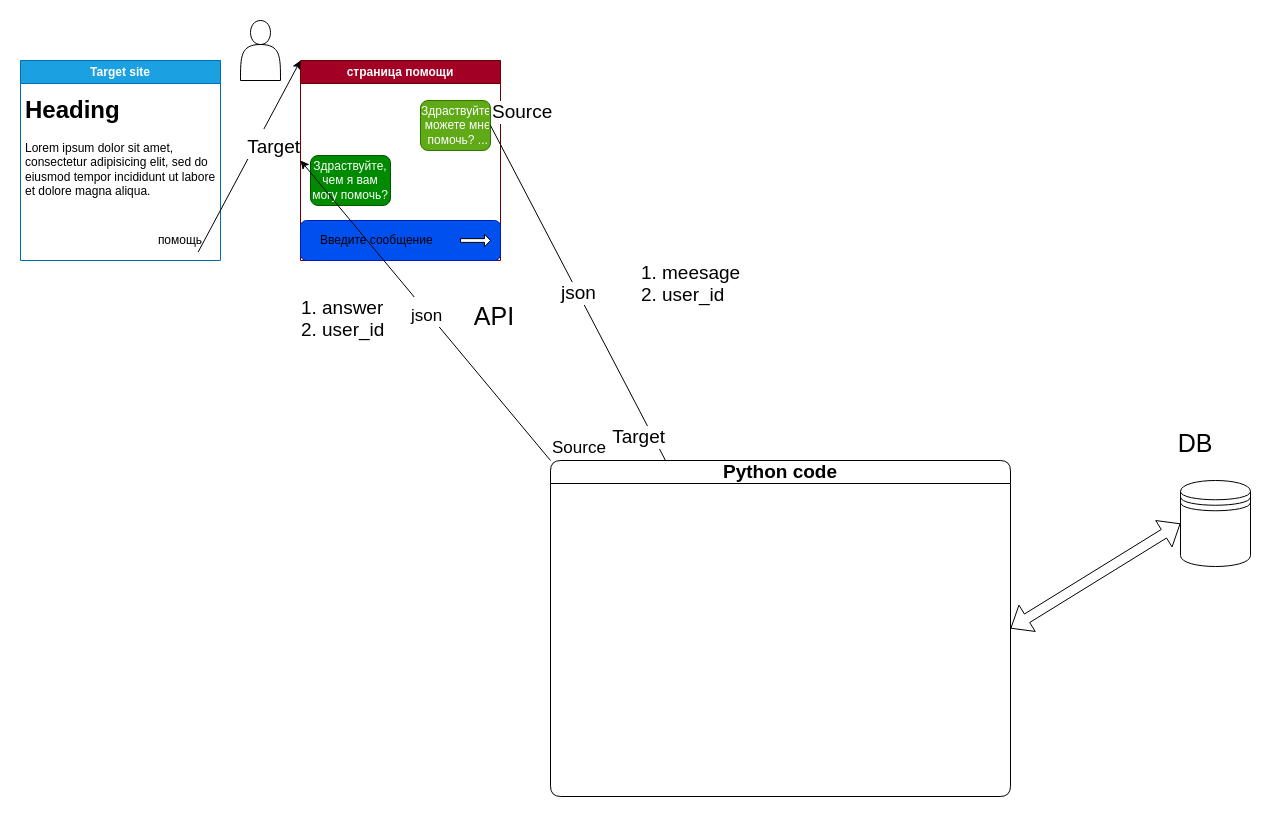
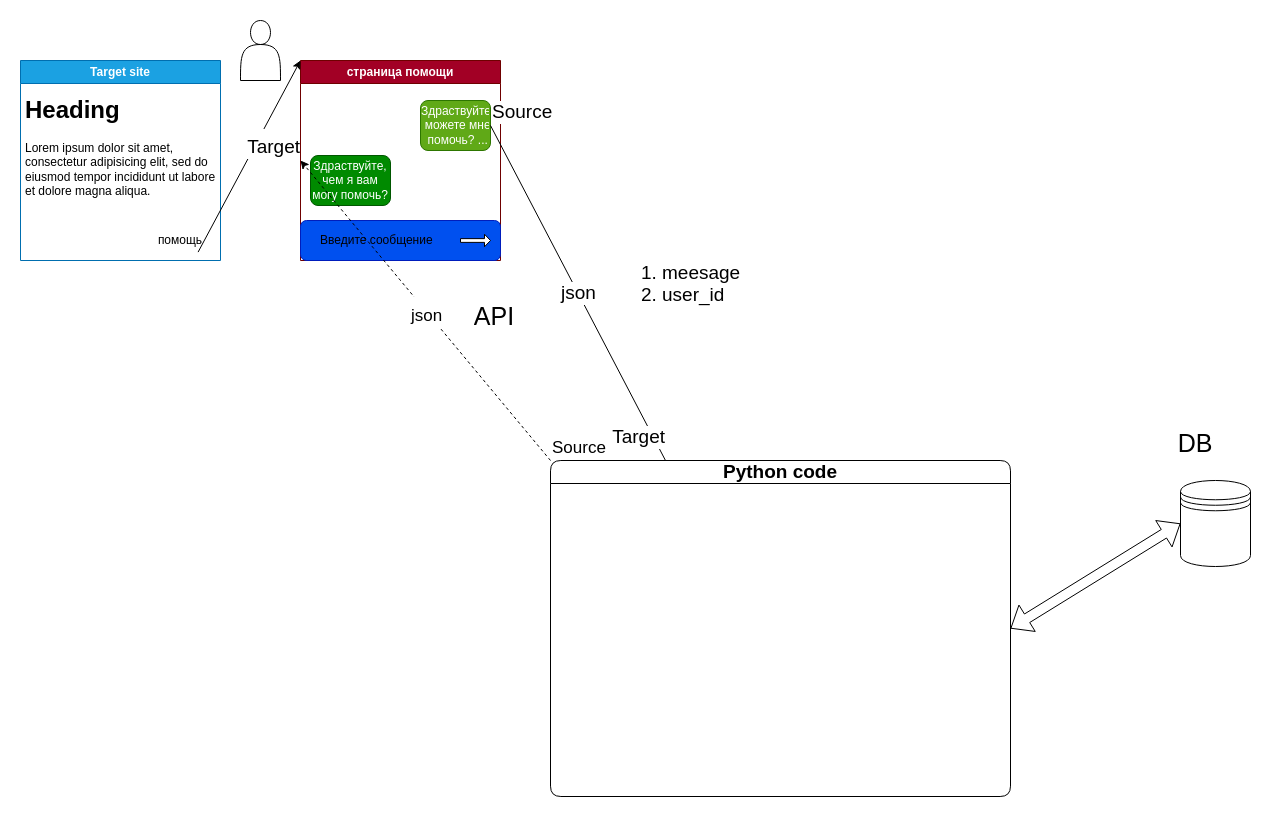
- <mxCell id="27" value="&lt;ol&gt;&lt;li&gt;answer&lt;/li&gt;&lt;li&gt;user_id&lt;/li&gt;&lt;/ol&gt;" style="text;strokeColor=none;fillColor=none;html=1;whiteSpace=wrap;verticalAlign=middle;overflow=hidden;rounded=1;shadow=0;glass=0;sketch=0;fontSize=19;" vertex="1" parent="1"><mxGeometry x="280" y="275" width="150" height="80" as="geometry" /></mxCell>
- <mxCell id="23" value="" style="endArrow=classic;html=1;fontSize=25;exitX=0;exitY=0;exitDx=0;exitDy=0;entryX=0;entryY=0.5;entryDx=0;entryDy=0;" edge="1" parent="1" source="18" target="5"><mxGeometry relative="1" as="geometry"><mxPoint x="420" y="440" as="sourcePoint" /><mxPoint x="400" y="390" as="targetPoint" /></mxGeometry></mxCell>
+ <mxCell id="23" value="" style="endArrow=classic;html=1;fontSize=25;exitX=0;exitY=0;exitDx=0;exitDy=0;entryX=0;entryY=0.5;entryDx=0;entryDy=0;dashed=1;" edge="1" parent="1" source="18" target="5"><mxGeometry relative="1" as="geometry"><mxPoint x="420" y="440" as="sourcePoint" /><mxPoint x="400" y="390" as="targetPoint" /></mxGeometry></mxCell>
